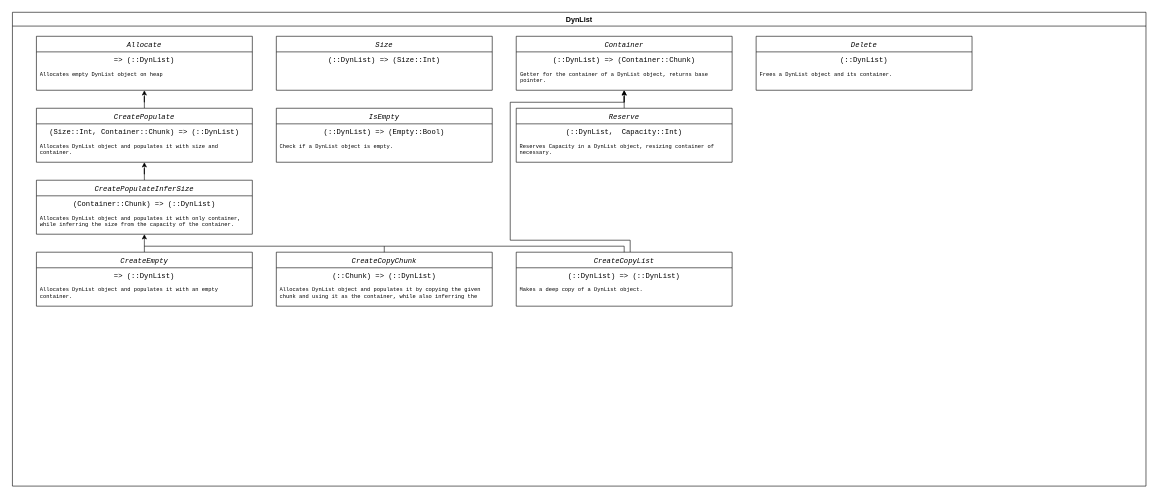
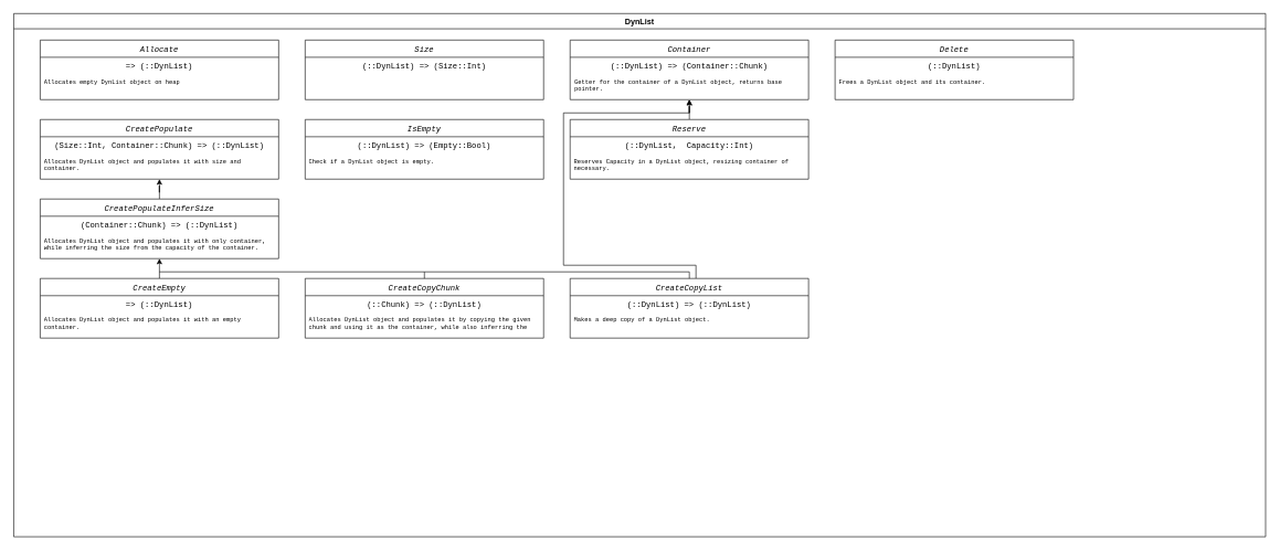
- <mxCell id="4" style="edgeStyle=orthogonalEdgeStyle;rounded=0;orthogonalLoop=1;jettySize=auto;html=1;entryX=0.5;entryY=1;entryDx=0;entryDy=0;" parent="1" source="5" target="2" edge="1"><mxGeometry relative="1" as="geometry" /></mxCell>
